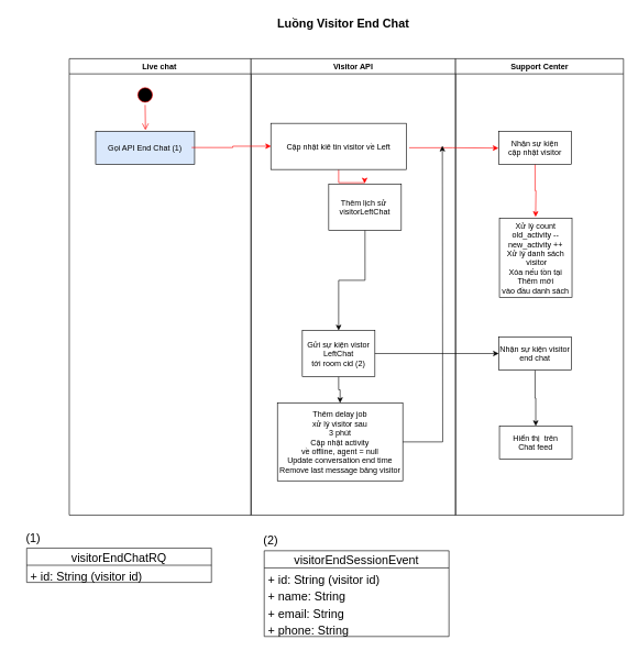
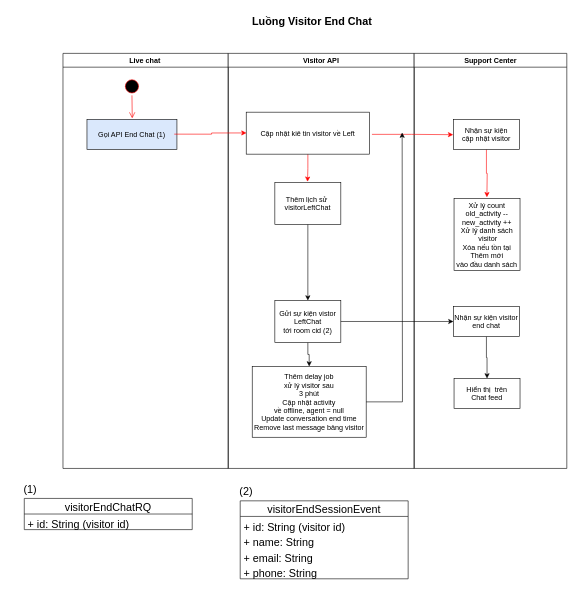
- <mxCell id="10" value="Thêm lịch sử &#10;visitorLeftChat" style="fillColor=rgb(255, 255, 255);strokeColor=rgb(0, 0, 0);fontColor=rgb(0, 0, 0);" parent="6" vertex="1"><mxGeometry x="117.75" y="190" width="110" height="70" as="geometry" /></mxCell>
+ <mxCell id="10" value="Thêm lịch sử &#10;visitorLeftChat" style="fillColor=rgb(255, 255, 255);strokeColor=rgb(0, 0, 0);fontColor=rgb(0, 0, 0);" parent="6" vertex="1"><mxGeometry x="77.75" y="215" width="110" height="70" as="geometry" /></mxCell>
- <mxCell id="20" value="Hiển thị  trên&#10;Chat feed" style="fillColor=rgb(255, 255, 255);strokeColor=rgb(0, 0, 0);fontColor=rgb(0, 0, 0);" vertex="1" parent="14"><mxGeometry x="66.5" y="557" width="110" height="50" as="geometry" /></mxCell>
+ <mxCell id="20" value="Hiển thị  trên&#10;Chat feed" style="fillColor=rgb(255, 255, 255);strokeColor=rgb(0, 0, 0);fontColor=rgb(0, 0, 0);" vertex="1" parent="14"><mxGeometry x="66.5" y="542" width="110" height="50" as="geometry" /></mxCell>
